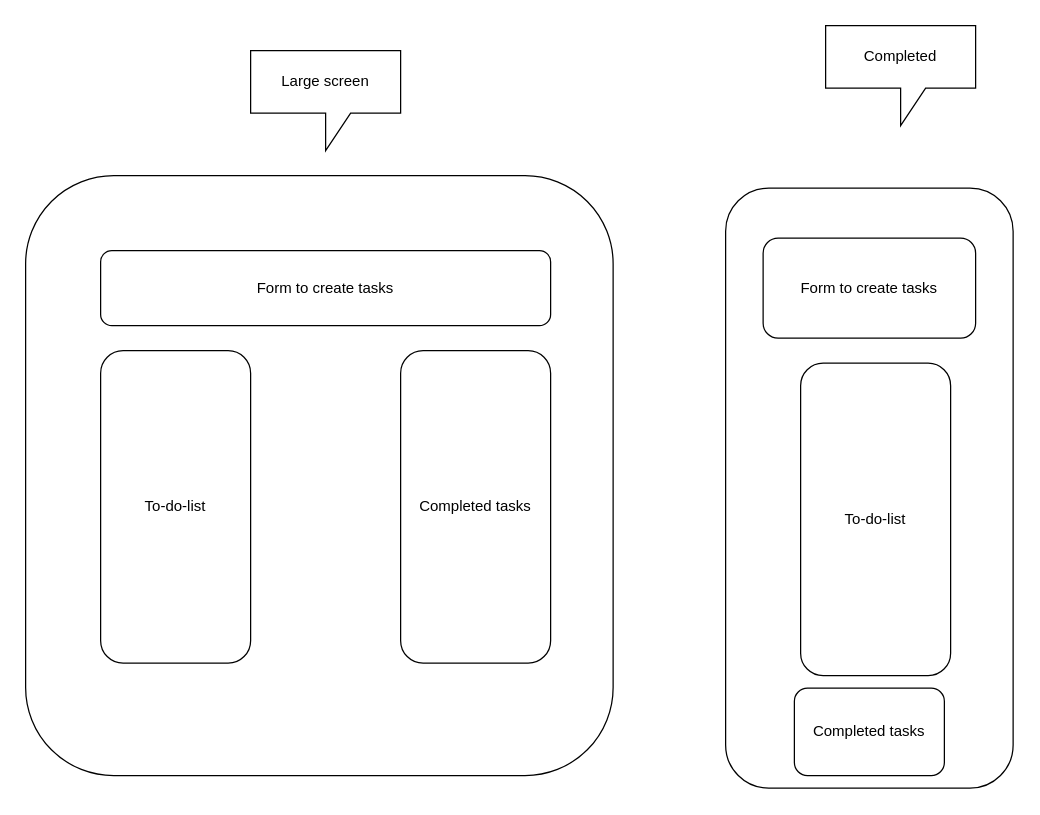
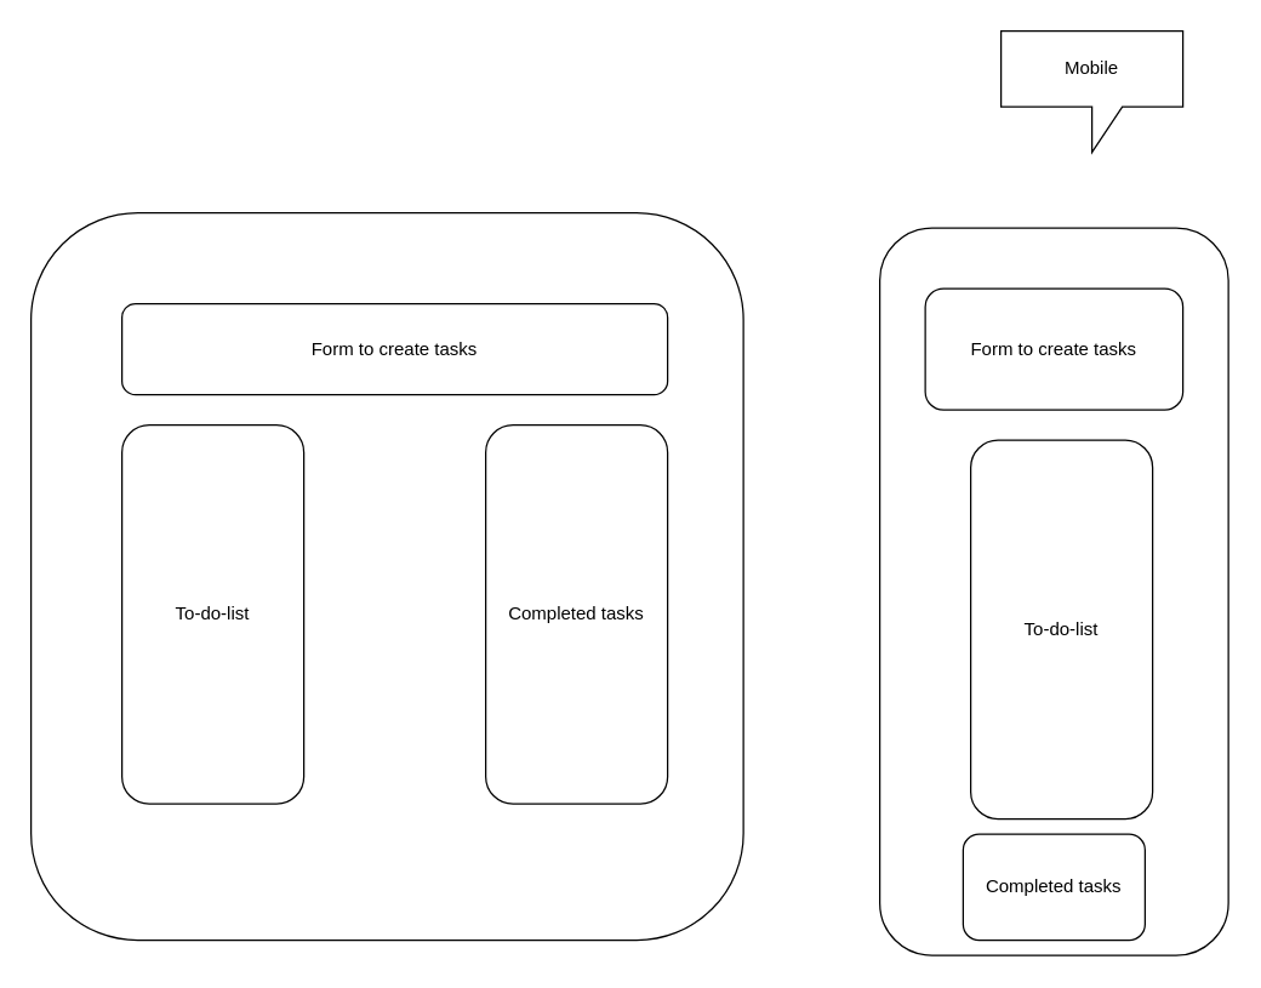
- <mxCell id="11" value="Completed" style="shape=callout;whiteSpace=wrap;html=1;perimeter=calloutPerimeter;" vertex="1" parent="1"><mxGeometry x="660" y="20" width="120" height="80" as="geometry" /></mxCell>
+ <mxCell id="11" value="Mobile" style="shape=callout;whiteSpace=wrap;html=1;perimeter=calloutPerimeter;" vertex="1" parent="1"><mxGeometry x="660" y="20" width="120" height="80" as="geometry" /></mxCell>
- <mxCell id="10" value="Large screen" style="shape=callout;whiteSpace=wrap;html=1;perimeter=calloutPerimeter;" vertex="1" parent="1"><mxGeometry x="200" y="40" width="120" height="80" as="geometry" /></mxCell>
